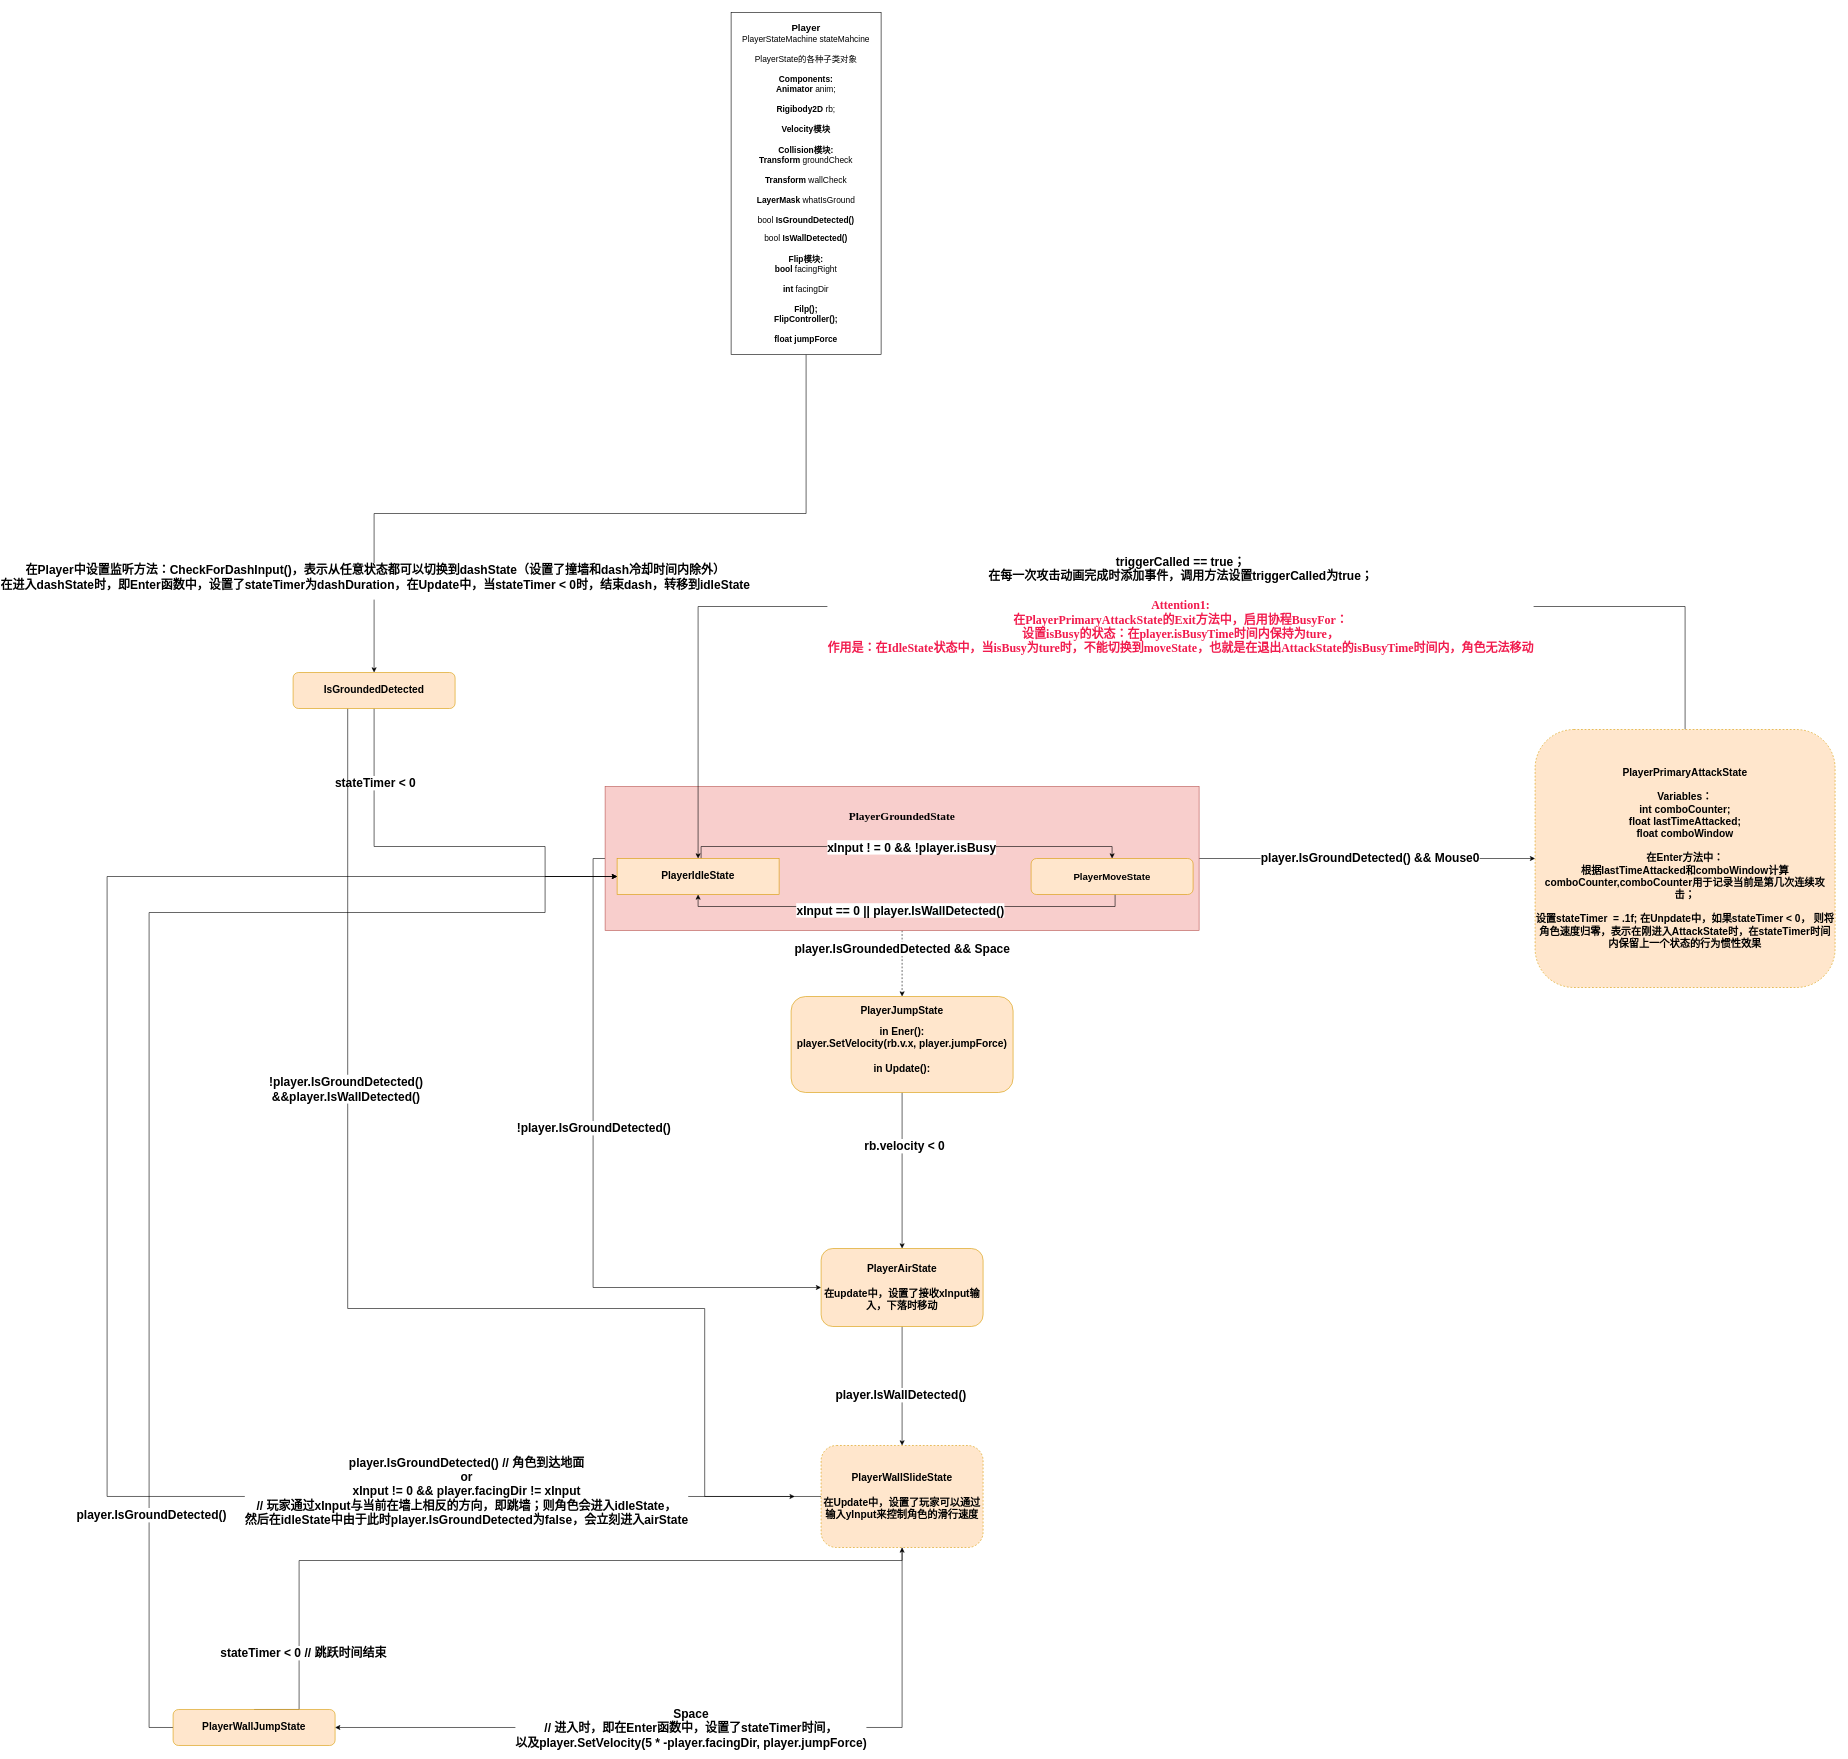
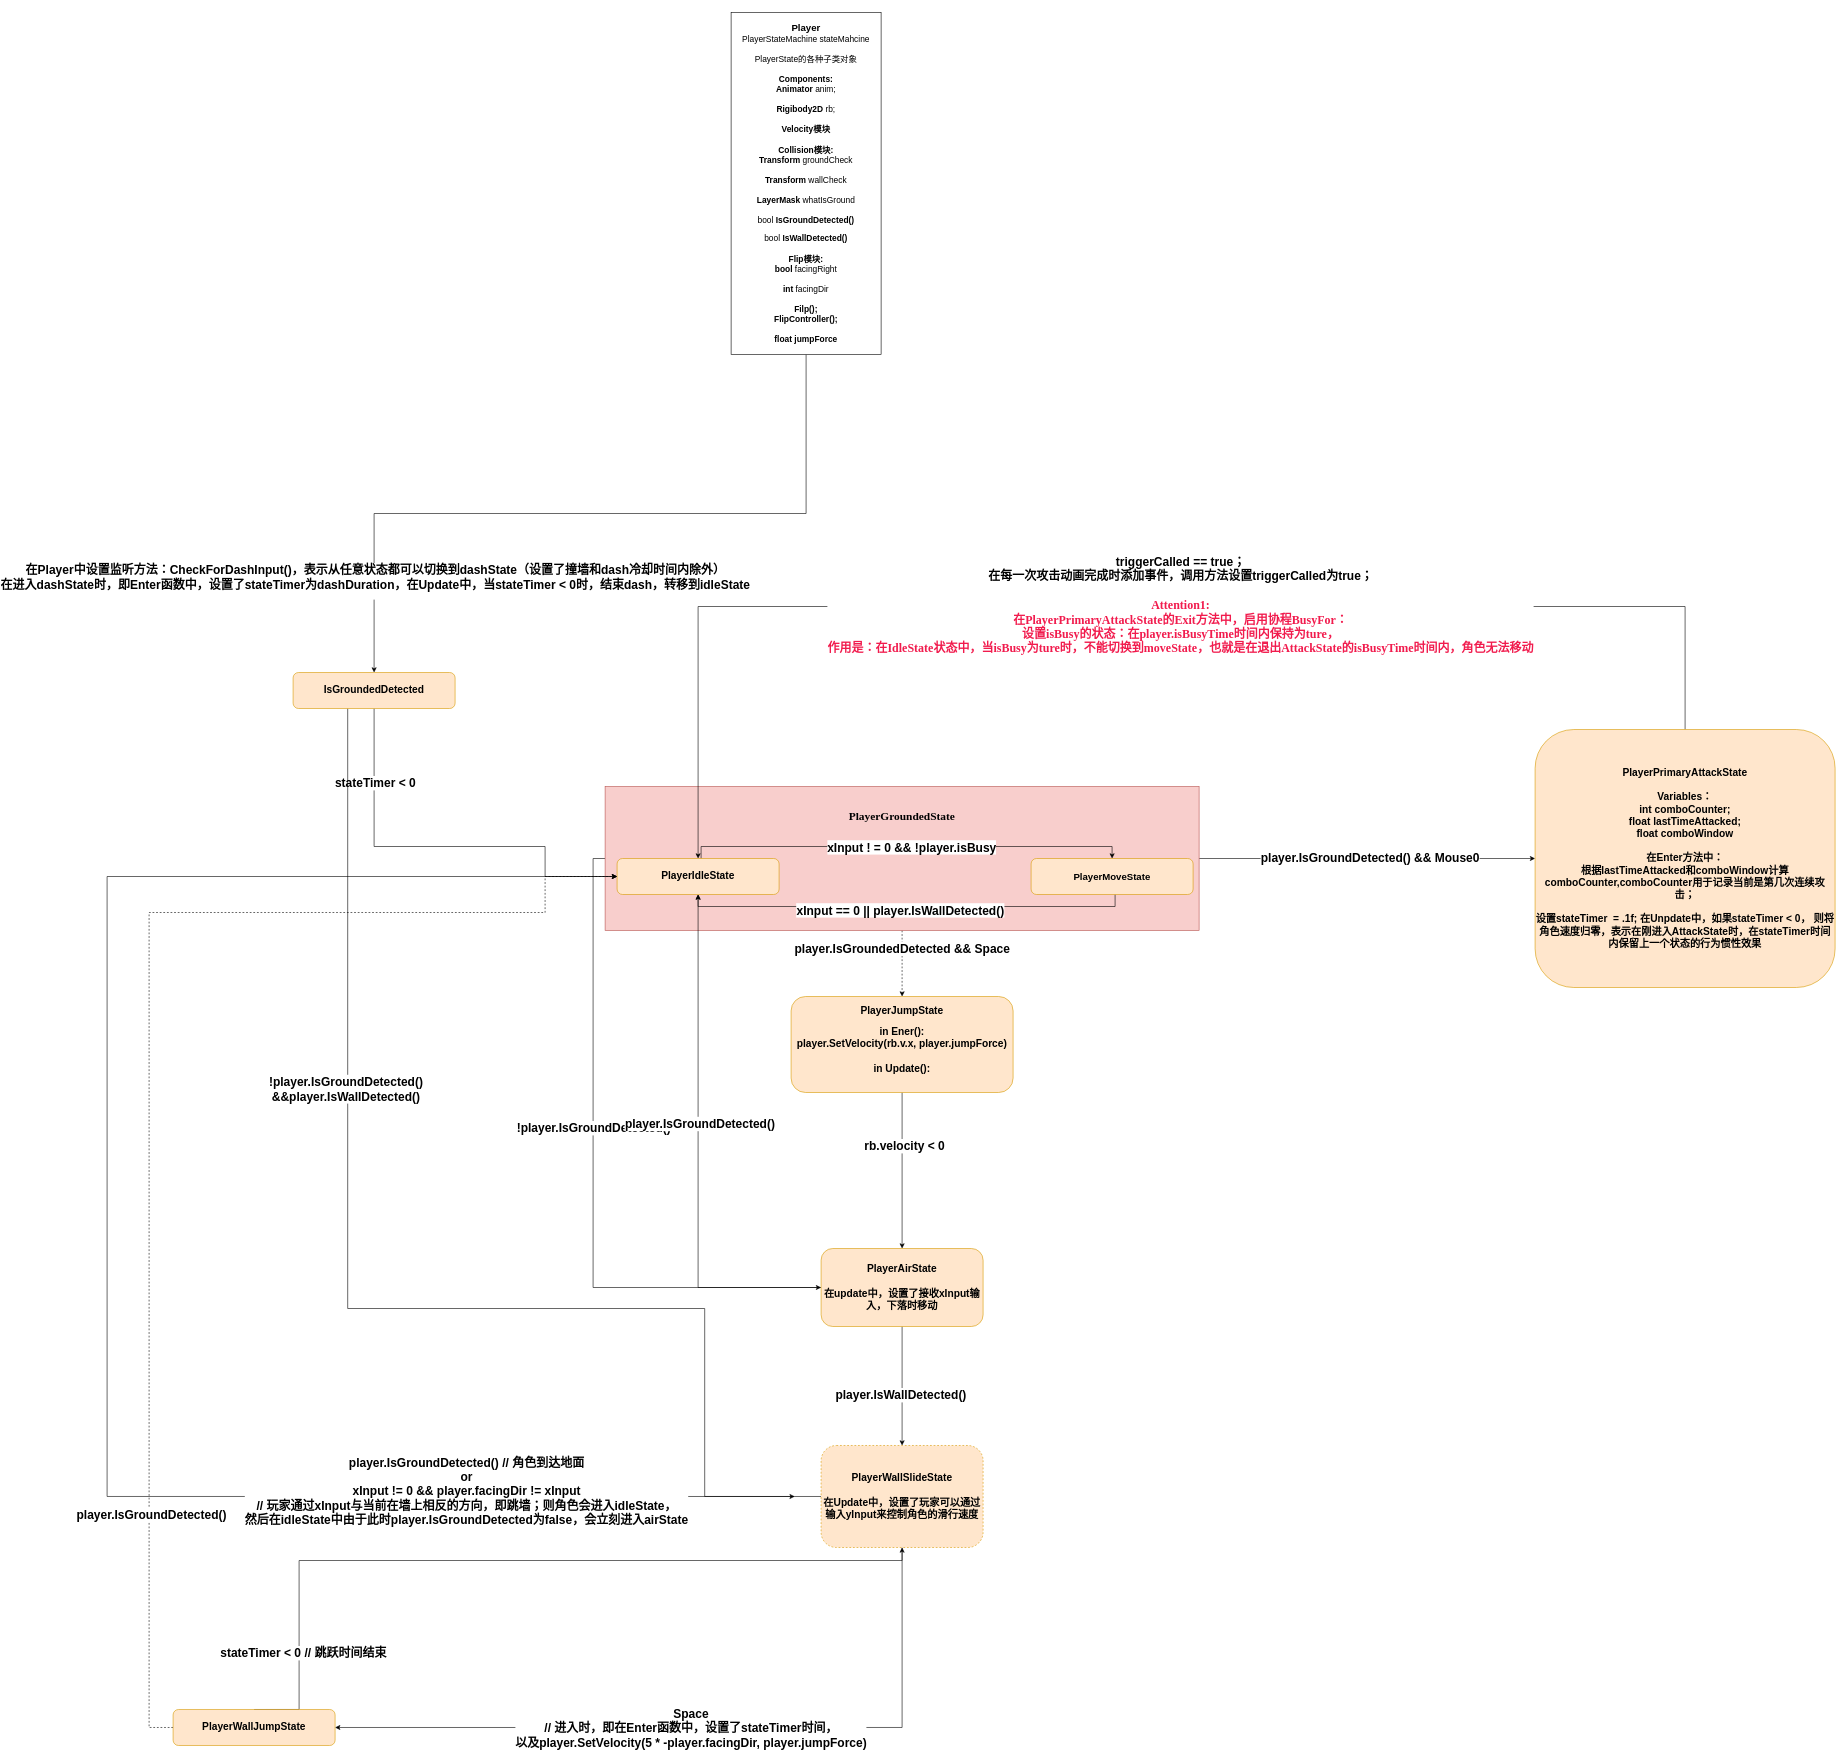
- <mxCell id="33" value="&lt;font style=&quot;font-size: 17px;&quot;&gt;&lt;b style=&quot;&quot;&gt;PlayerPrimaryAttackState&lt;/b&gt;&lt;/font&gt;&lt;div&gt;&lt;font style=&quot;font-size: 17px;&quot;&gt;&lt;b style=&quot;&quot;&gt;&lt;br&gt;&lt;/b&gt;&lt;/font&gt;&lt;/div&gt;&lt;div&gt;&lt;span style=&quot;font-size: 17px;&quot;&gt;&lt;b&gt;Variables：&lt;/b&gt;&lt;/span&gt;&lt;/div&gt;&lt;div&gt;&lt;span style=&quot;font-size: 17px;&quot;&gt;&lt;b&gt;int comboCounter;&lt;/b&gt;&lt;/span&gt;&lt;/div&gt;&lt;div&gt;&lt;span style=&quot;font-size: 17px;&quot;&gt;&lt;b&gt;float lastTimeAttacked;&lt;/b&gt;&lt;/span&gt;&lt;/div&gt;&lt;div&gt;&lt;span style=&quot;font-size: 17px;&quot;&gt;&lt;b&gt;float comboWindow&lt;/b&gt;&lt;/span&gt;&lt;/div&gt;&lt;div&gt;&lt;span style=&quot;font-size: 17px;&quot;&gt;&lt;b&gt;&lt;br&gt;&lt;/b&gt;&lt;/span&gt;&lt;/div&gt;&lt;div&gt;&lt;span style=&quot;font-size: 17px;&quot;&gt;&lt;b&gt;在Enter方法中：&lt;/b&gt;&lt;/span&gt;&lt;/div&gt;&lt;div&gt;&lt;span style=&quot;font-size: 17px;&quot;&gt;&lt;b&gt;根据lastTimeAttacked和comboWindow计算comboCounter,comboCounter用于记录当前是第几次连续攻击；&lt;/b&gt;&lt;/span&gt;&lt;/div&gt;&lt;div&gt;&lt;span style=&quot;font-size: 17px;&quot;&gt;&lt;b&gt;&lt;br&gt;&lt;/b&gt;&lt;/span&gt;&lt;/div&gt;&lt;div&gt;&lt;span style=&quot;font-size: 17px;&quot;&gt;&lt;b&gt;设置stateTimer&amp;nbsp; = .1f; 在Unpdate中，如果stateTimer &amp;lt; 0， 则将角色速度归零，表示在刚进入AttackState时，在stateTimer时间内保留上一个状态的行为惯性效果&lt;/b&gt;&lt;/span&gt;&lt;/div&gt;" style="rounded=1;whiteSpace=wrap;html=1;fillColor=#ffe6cc;strokeColor=#d79b00;dashed=1;" vertex="1" parent="1"><mxGeometry x="2400" y="1215" width="500" height="430" as="geometry" /></mxCell>
+ <mxCell id="33" value="&lt;font style=&quot;font-size: 17px;&quot;&gt;&lt;b style=&quot;&quot;&gt;PlayerPrimaryAttackState&lt;/b&gt;&lt;/font&gt;&lt;div&gt;&lt;font style=&quot;font-size: 17px;&quot;&gt;&lt;b style=&quot;&quot;&gt;&lt;br&gt;&lt;/b&gt;&lt;/font&gt;&lt;/div&gt;&lt;div&gt;&lt;span style=&quot;font-size: 17px;&quot;&gt;&lt;b&gt;Variables：&lt;/b&gt;&lt;/span&gt;&lt;/div&gt;&lt;div&gt;&lt;span style=&quot;font-size: 17px;&quot;&gt;&lt;b&gt;int comboCounter;&lt;/b&gt;&lt;/span&gt;&lt;/div&gt;&lt;div&gt;&lt;span style=&quot;font-size: 17px;&quot;&gt;&lt;b&gt;float lastTimeAttacked;&lt;/b&gt;&lt;/span&gt;&lt;/div&gt;&lt;div&gt;&lt;span style=&quot;font-size: 17px;&quot;&gt;&lt;b&gt;float comboWindow&lt;/b&gt;&lt;/span&gt;&lt;/div&gt;&lt;div&gt;&lt;span style=&quot;font-size: 17px;&quot;&gt;&lt;b&gt;&lt;br&gt;&lt;/b&gt;&lt;/span&gt;&lt;/div&gt;&lt;div&gt;&lt;span style=&quot;font-size: 17px;&quot;&gt;&lt;b&gt;在Enter方法中：&lt;/b&gt;&lt;/span&gt;&lt;/div&gt;&lt;div&gt;&lt;span style=&quot;font-size: 17px;&quot;&gt;&lt;b&gt;根据lastTimeAttacked和comboWindow计算comboCounter,comboCounter用于记录当前是第几次连续攻击；&lt;/b&gt;&lt;/span&gt;&lt;/div&gt;&lt;div&gt;&lt;span style=&quot;font-size: 17px;&quot;&gt;&lt;b&gt;&lt;br&gt;&lt;/b&gt;&lt;/span&gt;&lt;/div&gt;&lt;div&gt;&lt;span style=&quot;font-size: 17px;&quot;&gt;&lt;b&gt;设置stateTimer&amp;nbsp; = .1f; 在Unpdate中，如果stateTimer &amp;lt; 0， 则将角色速度归零，表示在刚进入AttackState时，在stateTimer时间内保留上一个状态的行为惯性效果&lt;/b&gt;&lt;/span&gt;&lt;/div&gt;" style="rounded=1;whiteSpace=wrap;html=1;fillColor=#ffe6cc;strokeColor=#d79b00;" vertex="1" parent="1"><mxGeometry x="2400" y="1215" width="500" height="430" as="geometry" /></mxCell>
- <mxCell id="14" value="&lt;font style=&quot;font-size: 17px;&quot;&gt;&lt;b style=&quot;&quot;&gt;PlayerIdleState&lt;/b&gt;&lt;/font&gt;" style="whiteSpace=wrap;html=1;fillColor=#ffe6cc;strokeColor=#d79b00;rounded=0;" vertex="1" parent="1"><mxGeometry x="870" y="1430" width="270" height="60" as="geometry" /></mxCell>
+ <mxCell id="14" value="&lt;font style=&quot;font-size: 17px;&quot;&gt;&lt;b style=&quot;&quot;&gt;PlayerIdleState&lt;/b&gt;&lt;/font&gt;" style="rounded=1;whiteSpace=wrap;html=1;fillColor=#ffe6cc;strokeColor=#d79b00;" vertex="1" parent="1"><mxGeometry x="870" y="1430" width="270" height="60" as="geometry" /></mxCell>
- <mxCell id="36" style="edgeStyle=orthogonalEdgeStyle;rounded=0;orthogonalLoop=1;jettySize=auto;html=1;entryX=0;entryY=0.5;entryDx=0;entryDy=0;exitX=0;exitY=0.5;exitDx=0;exitDy=0;" edge="1" parent="1" source="38" target="14"><mxGeometry relative="1" as="geometry"><Array as="points"><mxPoint x="90" y="2878" /><mxPoint x="90" y="1520" /><mxPoint x="750" y="1520" /><mxPoint x="750" y="1460" /></Array></mxGeometry></mxCell>
+ <mxCell id="36" style="edgeStyle=orthogonalEdgeStyle;rounded=0;orthogonalLoop=1;jettySize=auto;html=1;entryX=0;entryY=0.5;entryDx=0;entryDy=0;exitX=0;exitY=0.5;exitDx=0;exitDy=0;dashed=1;" edge="1" parent="1" source="38" target="14"><mxGeometry relative="1" as="geometry"><Array as="points"><mxPoint x="90" y="2878" /><mxPoint x="90" y="1520" /><mxPoint x="750" y="1520" /><mxPoint x="750" y="1460" /></Array></mxGeometry></mxCell>
+ <mxCell id="26" style="edgeStyle=orthogonalEdgeStyle;rounded=0;orthogonalLoop=1;jettySize=auto;html=1;entryX=0.5;entryY=1;entryDx=0;entryDy=0;" edge="1" parent="1" source="30" target="14"><mxGeometry relative="1" as="geometry" /></mxCell>
+ <mxCell id="27" value="&lt;b&gt;&lt;font style=&quot;font-size: 20px;&quot;&gt;player.IsGroundDetected()&lt;/font&gt;&lt;/b&gt;" style="edgeLabel;html=1;align=center;verticalAlign=middle;resizable=0;points=[];" vertex="1" connectable="0" parent="26"><mxGeometry x="0.115" y="-2" relative="1" as="geometry"><mxPoint as="offset" /></mxGeometry></mxCell>
